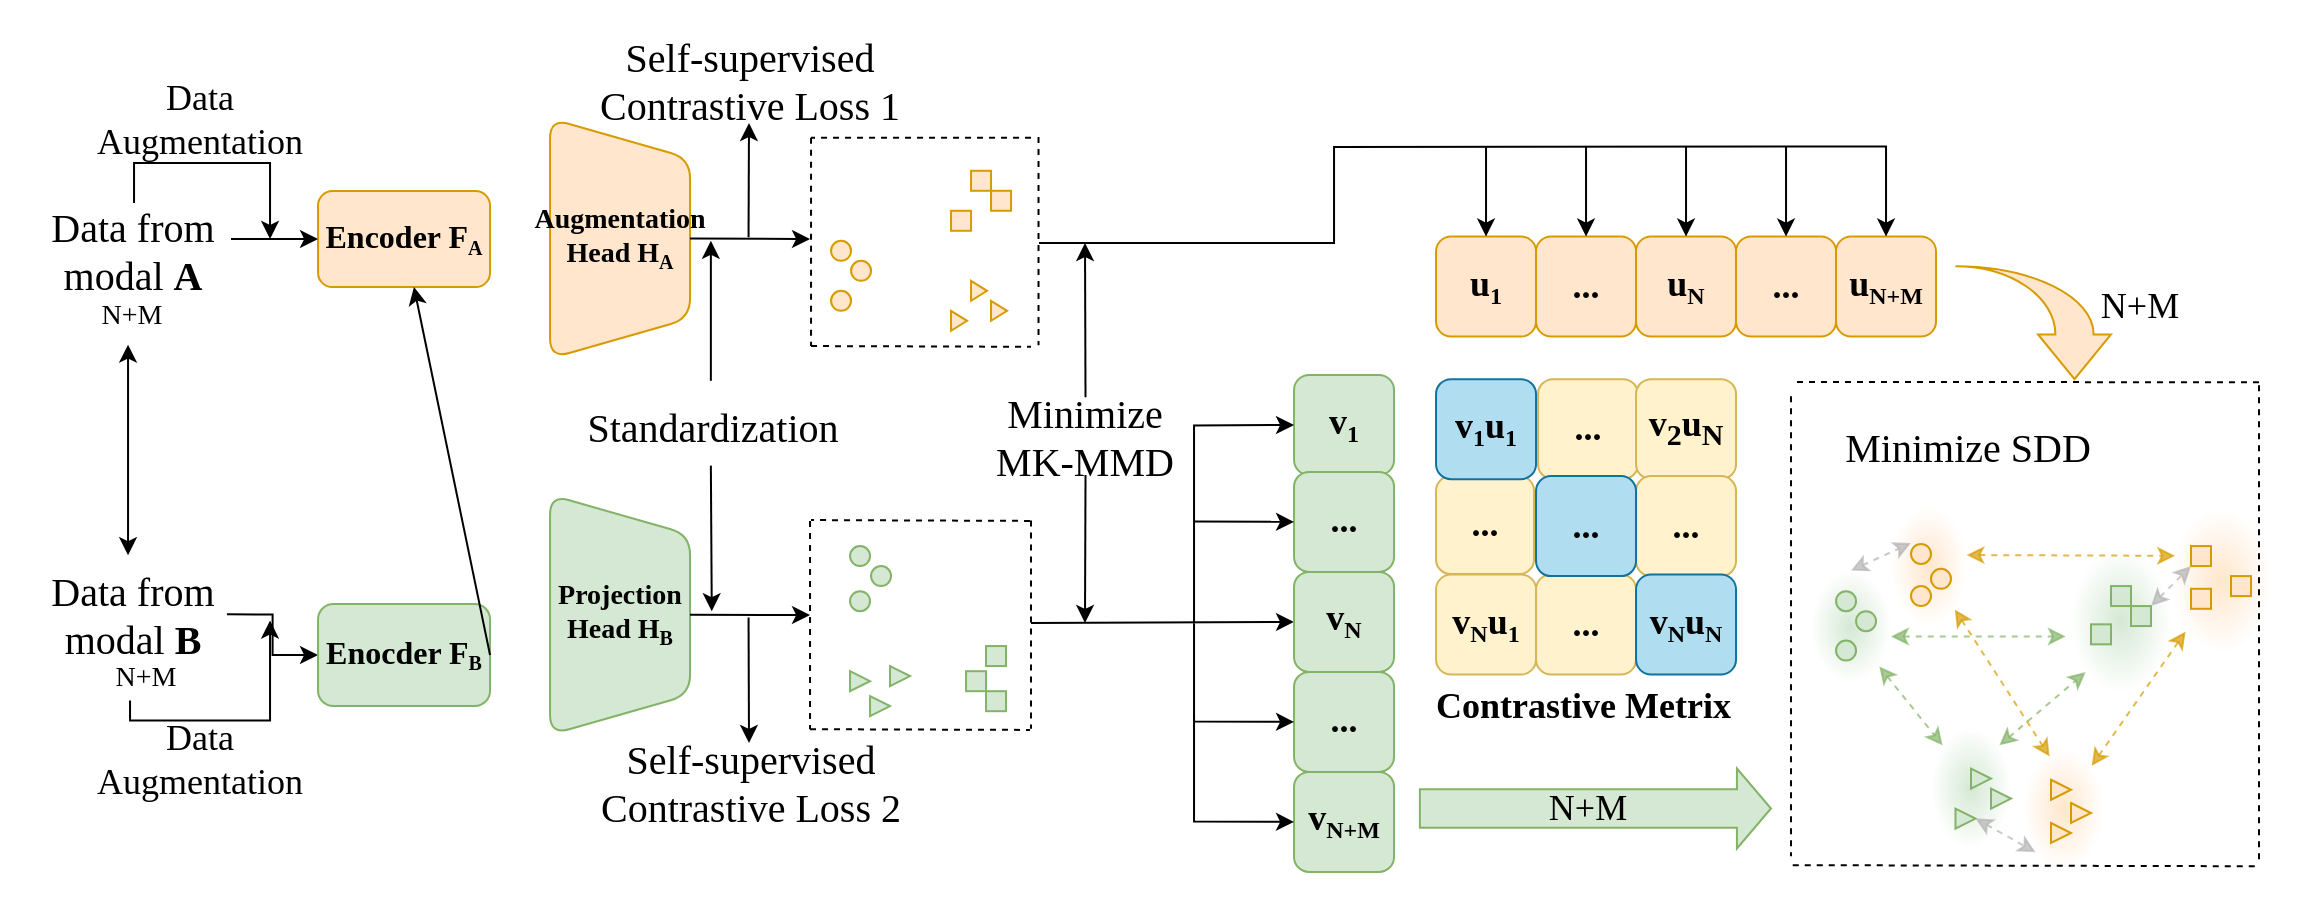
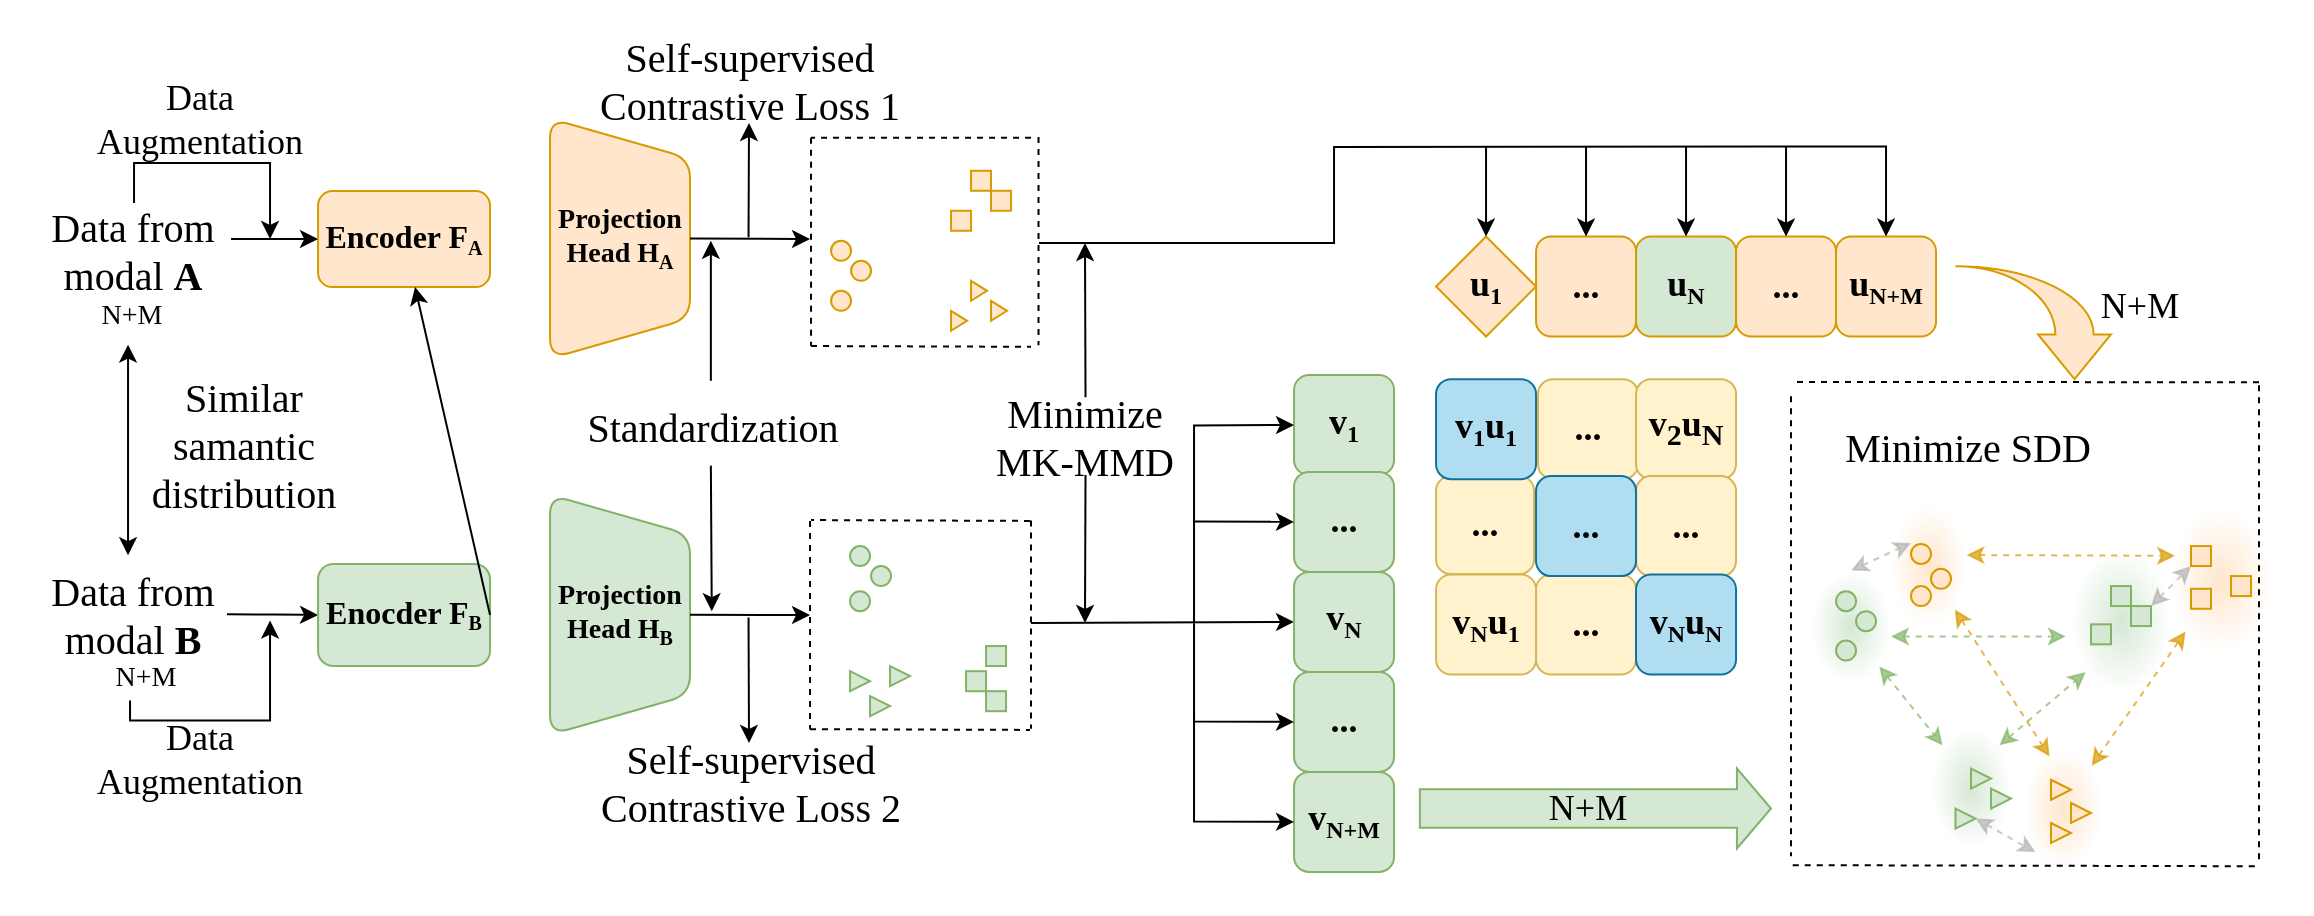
- <mxCell id="54" value="&lt;font face=&quot;Times New Roman&quot; style=&quot;&quot;&gt;&lt;b style=&quot;&quot;&gt;&lt;span style=&quot;font-size: 14px;&quot;&gt;Augmentation&lt;/span&gt;&lt;br&gt;&lt;span style=&quot;font-size: 14px;&quot;&gt;Head H&lt;/span&gt;&lt;sub style=&quot;&quot;&gt;&lt;font style=&quot;font-size: 10px;&quot;&gt;A&lt;/font&gt;&lt;/sub&gt;&lt;/b&gt;&lt;/font&gt;" style="shape=trapezoid;perimeter=trapezoidPerimeter;whiteSpace=wrap;html=1;fixedSize=1;direction=south;fillColor=#ffe6cc;strokeColor=#d79b00;rounded=1;" vertex="1" parent="1"><mxGeometry x="274.52" y="58.72" width="70" height="120" as="geometry" /></mxCell>
+ <mxCell id="54" value="&lt;font face=&quot;Times New Roman&quot; style=&quot;&quot;&gt;&lt;b style=&quot;&quot;&gt;&lt;span style=&quot;font-size: 14px;&quot;&gt;Projection&lt;/span&gt;&lt;br&gt;&lt;span style=&quot;font-size: 14px;&quot;&gt;Head H&lt;/span&gt;&lt;sub style=&quot;&quot;&gt;&lt;font style=&quot;font-size: 10px;&quot;&gt;A&lt;/font&gt;&lt;/sub&gt;&lt;/b&gt;&lt;/font&gt;" style="shape=trapezoid;perimeter=trapezoidPerimeter;whiteSpace=wrap;html=1;fixedSize=1;direction=south;fillColor=#ffe6cc;strokeColor=#d79b00;rounded=1;" vertex="1" parent="1"><mxGeometry x="274.52" y="58.72" width="70" height="120" as="geometry" /></mxCell>
- <mxCell id="66" value="&lt;b style=&quot;&quot;&gt;&lt;font style=&quot;&quot; face=&quot;Times New Roman&quot;&gt;&lt;span style=&quot;font-size: 18px;&quot;&gt;u&lt;/span&gt;&lt;sub style=&quot;&quot;&gt;&lt;font style=&quot;font-size: 12px;&quot;&gt;1&lt;/font&gt;&lt;/sub&gt;&lt;/font&gt;&lt;/b&gt;" style="whiteSpace=wrap;html=1;aspect=fixed;fillColor=#ffe6cc;strokeColor=#d79b00;rounded=1;" vertex="1" parent="1"><mxGeometry x="717.52" y="117.76" width="50" height="50" as="geometry" /></mxCell>
+ <mxCell id="66" value="&lt;b style=&quot;&quot;&gt;&lt;font style=&quot;&quot; face=&quot;Times New Roman&quot;&gt;&lt;span style=&quot;font-size: 18px;&quot;&gt;u&lt;/span&gt;&lt;sub style=&quot;&quot;&gt;&lt;font style=&quot;font-size: 12px;&quot;&gt;1&lt;/font&gt;&lt;/sub&gt;&lt;/font&gt;&lt;/b&gt;" style="rhombus;whiteSpace=wrap;html=1;aspect=fixed;fillColor=#ffe6cc;strokeColor=#d79b00;" vertex="1" parent="1"><mxGeometry x="717.52" y="117.76" width="50" height="50" as="geometry" /></mxCell>
- <mxCell id="68" value="&lt;b style=&quot;&quot;&gt;&lt;font style=&quot;&quot; face=&quot;Times New Roman&quot;&gt;&lt;span style=&quot;font-size: 18px;&quot;&gt;u&lt;/span&gt;&lt;sub style=&quot;&quot;&gt;&lt;font style=&quot;font-size: 12px;&quot;&gt;N&lt;/font&gt;&lt;/sub&gt;&lt;/font&gt;&lt;/b&gt;" style="whiteSpace=wrap;html=1;aspect=fixed;fillColor=#ffe6cc;strokeColor=#d79b00;rounded=1;" vertex="1" parent="1"><mxGeometry x="817.52" y="117.76" width="50" height="50" as="geometry" /></mxCell>
+ <mxCell id="68" value="&lt;b style=&quot;&quot;&gt;&lt;font style=&quot;&quot; face=&quot;Times New Roman&quot;&gt;&lt;span style=&quot;font-size: 18px;&quot;&gt;u&lt;/span&gt;&lt;sub style=&quot;&quot;&gt;&lt;font style=&quot;font-size: 12px;&quot;&gt;N&lt;/font&gt;&lt;/sub&gt;&lt;/font&gt;&lt;/b&gt;" style="whiteSpace=wrap;html=1;aspect=fixed;fillColor=#d5e8d4;strokeColor=#d79b00;rounded=1;" vertex="1" parent="1"><mxGeometry x="817.52" y="117.76" width="50" height="50" as="geometry" /></mxCell>
+ <mxCell id="15" value="&lt;font face=&quot;Times New Roman&quot; style=&quot;font-size: 20px;&quot;&gt;Similar samantic distribution&lt;/font&gt;" style="text;html=1;strokeColor=none;fillColor=none;align=center;verticalAlign=middle;whiteSpace=wrap;rounded=0;" vertex="1" parent="1"><mxGeometry x="85" y="196.89" width="74" height="50" as="geometry" /></mxCell>
- <mxCell id="16" value="&lt;font size=&quot;1&quot; style=&quot;&quot; face=&quot;Times New Roman&quot;&gt;&lt;b style=&quot;&quot;&gt;&lt;span style=&quot;font-size: 16px;&quot;&gt;Enocder F&lt;/span&gt;&lt;sub style=&quot;&quot;&gt;&lt;font style=&quot;font-size: 10px;&quot;&gt;B&lt;/font&gt;&lt;/sub&gt;&lt;/b&gt;&lt;/font&gt;" style="rounded=1;whiteSpace=wrap;html=1;fillColor=#d5e8d4;strokeColor=#82b366;" vertex="1" parent="1"><mxGeometry x="158.52" y="301.48" width="86" height="51.05" as="geometry" /></mxCell>
+ <mxCell id="16" value="&lt;font size=&quot;1&quot; style=&quot;&quot; face=&quot;Times New Roman&quot;&gt;&lt;b style=&quot;&quot;&gt;&lt;span style=&quot;font-size: 16px;&quot;&gt;Enocder F&lt;/span&gt;&lt;sub style=&quot;&quot;&gt;&lt;font style=&quot;font-size: 10px;&quot;&gt;B&lt;/font&gt;&lt;/sub&gt;&lt;/b&gt;&lt;/font&gt;" style="rounded=1;whiteSpace=wrap;html=1;fillColor=#d5e8d4;strokeColor=#82b366;" vertex="1" parent="1"><mxGeometry x="158.52" y="281.48" width="86" height="51.05" as="geometry" /></mxCell>
- <mxCell id="82" value="&lt;font face=&quot;Times New Roman&quot; style=&quot;font-size: 18px;&quot;&gt;&lt;b&gt;Contrastive Metrix&amp;nbsp;&lt;/b&gt;&lt;/font&gt;" style="text;html=1;strokeColor=none;fillColor=none;align=center;verticalAlign=middle;whiteSpace=wrap;rounded=0;" vertex="1" parent="1"><mxGeometry x="709.44" y="342.53" width="170" height="20" as="geometry" /></mxCell>
